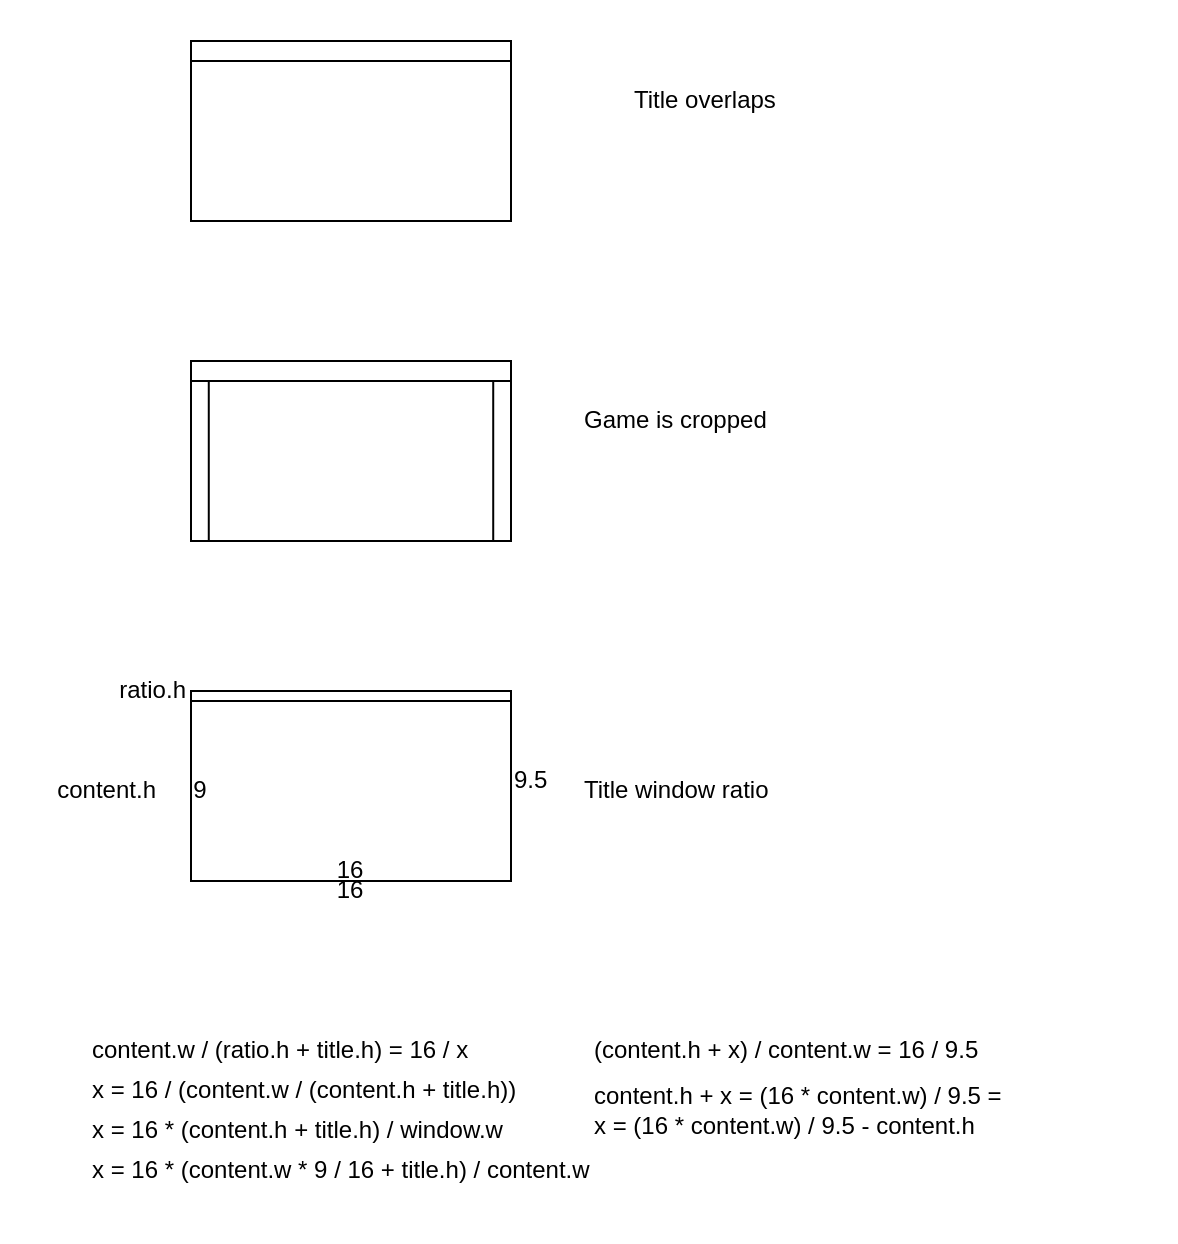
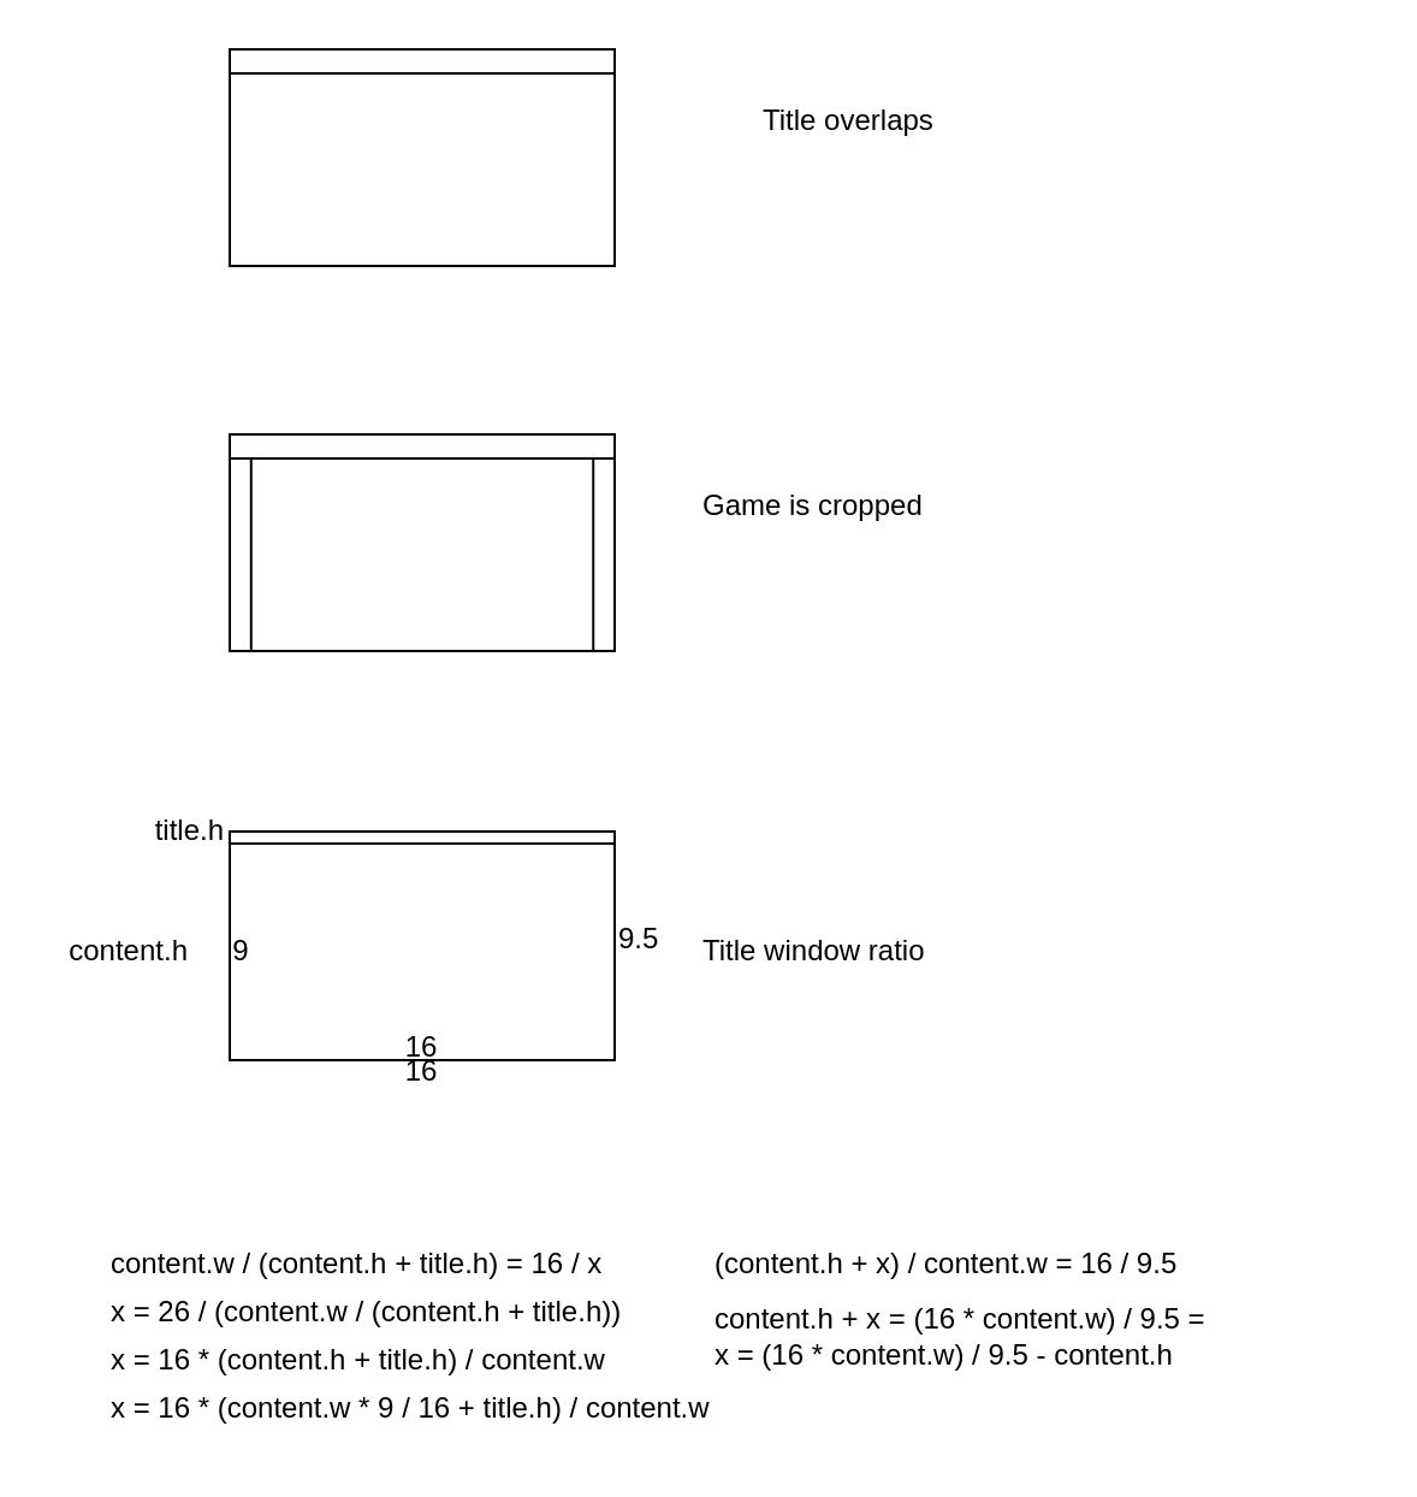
- <mxCell id="12" value="ratio.h" style="text;html=1;align=right;verticalAlign=middle;whiteSpace=wrap;rounded=0;" vertex="1" parent="1"><mxGeometry x="35" y="340" width="60" height="10" as="geometry" /></mxCell>
+ <mxCell id="12" value="title.h" style="text;html=1;align=right;verticalAlign=middle;whiteSpace=wrap;rounded=0;" vertex="1" parent="1"><mxGeometry x="35" y="340" width="60" height="10" as="geometry" /></mxCell>
- <mxCell id="18" value="content.w / (ratio.h + title.h) = 16 / x" style="text;html=1;align=left;verticalAlign=middle;whiteSpace=wrap;rounded=0;" vertex="1" parent="1"><mxGeometry x="43.89" y="510" width="271.11" height="30" as="geometry" /></mxCell>
+ <mxCell id="18" value="content.w / (content.h + title.h) = 16 / x" style="text;html=1;align=left;verticalAlign=middle;whiteSpace=wrap;rounded=0;" vertex="1" parent="1"><mxGeometry x="43.89" y="510" width="271.11" height="30" as="geometry" /></mxCell>
- <mxCell id="19" value="x = 16 / (content.w / (content.h + title.h))" style="text;html=1;align=left;verticalAlign=middle;whiteSpace=wrap;rounded=0;" vertex="1" parent="1"><mxGeometry x="43.89" y="530" width="220" height="30" as="geometry" /></mxCell>
+ <mxCell id="19" value="x = 26 / (content.w / (content.h + title.h))" style="text;html=1;align=left;verticalAlign=middle;whiteSpace=wrap;rounded=0;" vertex="1" parent="1"><mxGeometry x="43.89" y="530" width="220" height="30" as="geometry" /></mxCell>
- <mxCell id="22" value="x = 16 * (content.h + title.h)&amp;nbsp;/ window.w" style="text;html=1;align=left;verticalAlign=middle;whiteSpace=wrap;rounded=0;" vertex="1" parent="1"><mxGeometry x="43.89" y="550" width="240" height="30" as="geometry" /></mxCell>
+ <mxCell id="22" value="x = 16 * (content.h + title.h)&amp;nbsp;/ content.w" style="text;html=1;align=left;verticalAlign=middle;whiteSpace=wrap;rounded=0;" vertex="1" parent="1"><mxGeometry x="43.89" y="550" width="240" height="30" as="geometry" /></mxCell>
